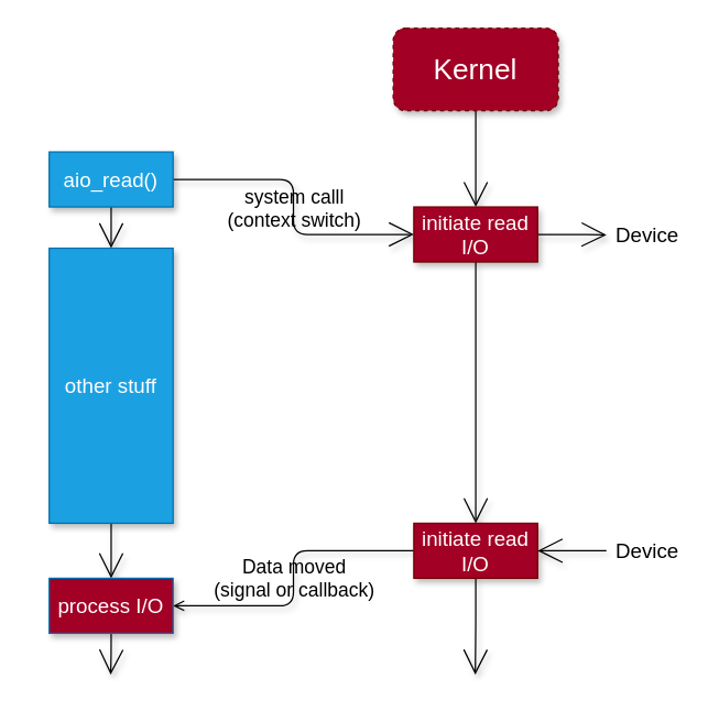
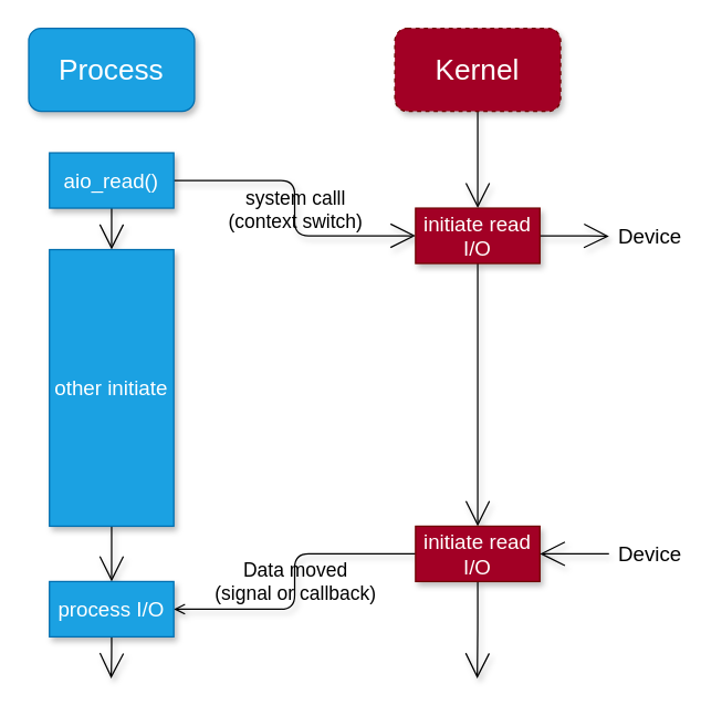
+ <mxCell id="2" value="Process" style="rounded=1;whiteSpace=wrap;html=1;fillColor=#1ba1e2;strokeColor=#006EAF;fontColor=#ffffff;shadow=1;fontSize=21;" vertex="1" parent="1"><mxGeometry x="20" y="20" width="120" height="60" as="geometry" /></mxCell>
- <mxCell id="12" value="other stuff" style="rounded=0;whiteSpace=wrap;html=1;fontSize=15;fillColor=#1ba1e2;strokeColor=#006EAF;fontColor=#ffffff;shadow=1;" vertex="1" parent="1"><mxGeometry x="35" y="180" width="90" height="200" as="geometry" /></mxCell>
+ <mxCell id="12" value="other initiate" style="rounded=0;whiteSpace=wrap;html=1;fontSize=15;fillColor=#1ba1e2;strokeColor=#006EAF;fontColor=#ffffff;shadow=1;" vertex="1" parent="1"><mxGeometry x="35" y="180" width="90" height="200" as="geometry" /></mxCell>
- <mxCell id="15" value="process I/O" style="rounded=0;whiteSpace=wrap;html=1;fontSize=15;fillColor=#a20025;strokeColor=#006EAF;fontColor=#ffffff;shadow=1;" vertex="1" parent="1"><mxGeometry x="35" y="420" width="90" height="40" as="geometry" /></mxCell>
+ <mxCell id="15" value="process I/O" style="rounded=0;whiteSpace=wrap;html=1;fontSize=15;fillColor=#1ba1e2;strokeColor=#006EAF;fontColor=#ffffff;shadow=1;" vertex="1" parent="1"><mxGeometry x="35" y="420" width="90" height="40" as="geometry" /></mxCell>
